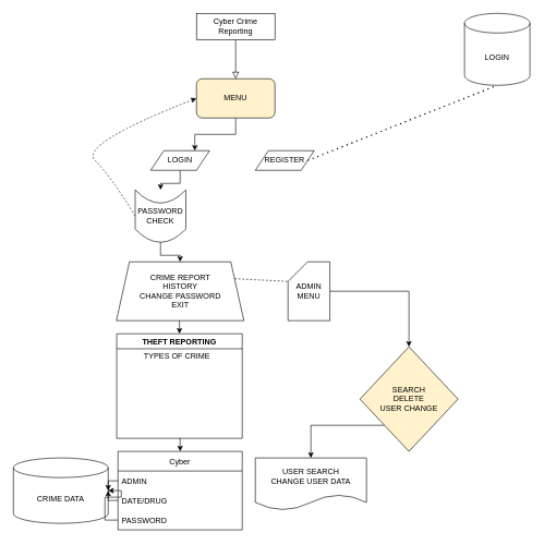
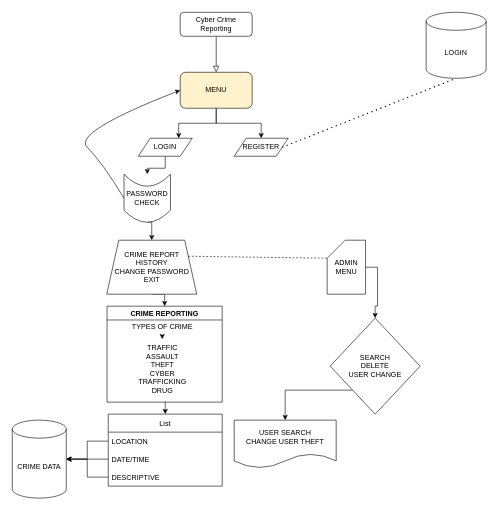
- <mxCell id="3" value="Cyber Crime Reporting" style="whiteSpace=wrap;html=1;fontSize=12;glass=0;strokeWidth=1;shadow=0;rounded=0;" parent="1" vertex="1"><mxGeometry x="300" y="20" width="120" height="40" as="geometry" /></mxCell>
+ <mxCell id="3" value="Cyber Crime Reporting" style="rounded=1;whiteSpace=wrap;html=1;fontSize=12;glass=0;strokeWidth=1;shadow=0;" parent="1" vertex="1"><mxGeometry x="300" y="20" width="120" height="40" as="geometry" /></mxCell>
+ <mxCell id="5" style="edgeStyle=orthogonalEdgeStyle;rounded=0;orthogonalLoop=1;jettySize=auto;html=1;exitX=0.5;exitY=1;exitDx=0;exitDy=0;entryX=0.5;entryY=0;entryDx=0;entryDy=0;" edge="1" parent="1" source="6" target="10"><mxGeometry relative="1" as="geometry" /></mxCell>
- <mxCell id="14" value="" style="curved=1;endArrow=classic;html=1;rounded=0;entryX=0;entryY=0.5;entryDx=0;entryDy=0;exitX=0.5;exitY=0;exitDx=0;exitDy=0;dashed=1;" edge="1" parent="1" source="13" target="6"><mxGeometry width="50" height="50" relative="1" as="geometry"><mxPoint x="120" y="270" as="sourcePoint" /><mxPoint x="170" y="220" as="targetPoint" /><Array as="points"><mxPoint x="170" y="270" /><mxPoint x="120" y="220" /></Array></mxGeometry></mxCell>
+ <mxCell id="14" value="" style="curved=1;endArrow=classic;html=1;rounded=0;entryX=0;entryY=0.5;entryDx=0;entryDy=0;exitX=0.5;exitY=0;exitDx=0;exitDy=0;" edge="1" parent="1" source="13" target="6"><mxGeometry width="50" height="50" relative="1" as="geometry"><mxPoint x="120" y="270" as="sourcePoint" /><mxPoint x="170" y="220" as="targetPoint" /><Array as="points"><mxPoint x="170" y="270" /><mxPoint x="120" y="220" /></Array></mxGeometry></mxCell>
- <mxCell id="16" value="CRIME REPORT&lt;br&gt;HISTORY&lt;br&gt;CHANGE PASSWORD&lt;br&gt;EXIT" style="shape=trapezoid;perimeter=trapezoidPerimeter;whiteSpace=wrap;html=1;fixedSize=1;" vertex="1" parent="1"><mxGeometry x="177.5" y="400" width="195" height="90" as="geometry" /></mxCell>
+ <mxCell id="16" value="CRIME REPORT&lt;br&gt;HISTORY&lt;br&gt;CHANGE PASSWORD&lt;br&gt;EXIT" style="shape=trapezoid;perimeter=trapezoidPerimeter;whiteSpace=wrap;html=1;fixedSize=1;" vertex="1" parent="1"><mxGeometry x="177.5" y="400" width="150" height="90" as="geometry" /></mxCell>
- <mxCell id="18" value="ADMIN&lt;br&gt;MENU" style="shape=card;whiteSpace=wrap;html=1;" vertex="1" parent="1"><mxGeometry x="440" y="400" width="64" height="90" as="geometry" /></mxCell>
+ <mxCell id="18" value="ADMIN&lt;br&gt;MENU" style="shape=card;whiteSpace=wrap;html=1;" vertex="1" parent="1"><mxGeometry x="545" y="400" width="64" height="90" as="geometry" /></mxCell>
- <mxCell id="21" value="THEFT REPORTING" style="swimlane;" vertex="1" parent="1"><mxGeometry x="178" y="510" width="192" height="160" as="geometry" /></mxCell>
+ <mxCell id="21" value="CRIME REPORTING" style="swimlane;" vertex="1" parent="1"><mxGeometry x="178" y="510" width="192" height="160" as="geometry" /></mxCell>
+ <mxCell id="24" value="" style="endArrow=classic;html=1;rounded=0;" edge="1" parent="21" source="22" target="23"><mxGeometry width="50" height="50" relative="1" as="geometry"><mxPoint x="182" y="40" as="sourcePoint" /><mxPoint x="91" y="70" as="targetPoint" /></mxGeometry></mxCell>
- <mxCell id="31" value="SEARCH&lt;br&gt;DELETE&lt;br&gt;USER CHANGE" style="rhombus;whiteSpace=wrap;html=1;fillColor=#fff2cc;" vertex="1" parent="1"><mxGeometry x="550" y="530" width="150" height="160" as="geometry" /></mxCell>
+ <mxCell id="31" value="SEARCH&lt;br&gt;DELETE&lt;br&gt;USER CHANGE" style="rhombus;whiteSpace=wrap;html=1;" vertex="1" parent="1"><mxGeometry x="550" y="530" width="150" height="160" as="geometry" /></mxCell>
+ <mxCell id="23" value="TRAFFIC&lt;br&gt;ASSAULT&lt;br&gt;THEFT&lt;br&gt;CYBER&lt;br&gt;TRAFFICKING&lt;br&gt;DRUG" style="text;html=1;align=center;verticalAlign=middle;resizable=0;points=[];autosize=1;strokeColor=none;fillColor=none;" vertex="1" parent="21"><mxGeometry x="42" y="55" width="100" height="100" as="geometry" /></mxCell>
- <mxCell id="26" value="Cyber" style="swimlane;fontStyle=0;childLayout=stackLayout;horizontal=1;startSize=30;horizontalStack=0;resizeParent=1;resizeParentMax=0;resizeLast=0;collapsible=1;marginBottom=0;" vertex="1" parent="1"><mxGeometry x="180" y="690" width="190" height="120" as="geometry" /></mxCell>
+ <mxCell id="26" value="List" style="swimlane;fontStyle=0;childLayout=stackLayout;horizontal=1;startSize=30;horizontalStack=0;resizeParent=1;resizeParentMax=0;resizeLast=0;collapsible=1;marginBottom=0;" vertex="1" parent="1"><mxGeometry x="180" y="690" width="190" height="120" as="geometry" /></mxCell>
- <mxCell id="36" value="USER SEARCH&lt;br&gt;CHANGE USER DATA" style="shape=document;whiteSpace=wrap;html=1;boundedLbl=1;" vertex="1" parent="1"><mxGeometry x="390" y="700" width="170" height="80" as="geometry" /></mxCell>
+ <mxCell id="36" value="USER SEARCH&lt;br&gt;CHANGE USER THEFT" style="shape=document;whiteSpace=wrap;html=1;boundedLbl=1;" vertex="1" parent="1"><mxGeometry x="390" y="700" width="170" height="80" as="geometry" /></mxCell>
- <mxCell id="27" value="ADMIN" style="text;strokeColor=none;fillColor=none;align=left;verticalAlign=middle;spacingLeft=4;spacingRight=4;overflow=hidden;points=[[0,0.5],[1,0.5]];portConstraint=eastwest;rotatable=0;" vertex="1" parent="26"><mxGeometry y="30" width="190" height="30" as="geometry" /></mxCell>
+ <mxCell id="27" value="LOCATION" style="text;strokeColor=none;fillColor=none;align=left;verticalAlign=middle;spacingLeft=4;spacingRight=4;overflow=hidden;points=[[0,0.5],[1,0.5]];portConstraint=eastwest;rotatable=0;" vertex="1" parent="26"><mxGeometry y="30" width="190" height="30" as="geometry" /></mxCell>
- <mxCell id="32" value="CRIME DATA" style="shape=cylinder3;whiteSpace=wrap;html=1;boundedLbl=1;backgroundOutline=1;size=15;" vertex="1" parent="1"><mxGeometry x="20" y="700" width="145" height="100" as="geometry" /></mxCell>
+ <mxCell id="32" value="CRIME DATA" style="shape=cylinder3;whiteSpace=wrap;html=1;boundedLbl=1;backgroundOutline=1;size=15;" vertex="1" parent="1"><mxGeometry x="20" y="700" width="90" height="130" as="geometry" /></mxCell>
- <mxCell id="28" value="DATE/DRUG" style="text;strokeColor=none;fillColor=none;align=left;verticalAlign=middle;spacingLeft=4;spacingRight=4;overflow=hidden;points=[[0,0.5],[1,0.5]];portConstraint=eastwest;rotatable=0;" vertex="1" parent="26"><mxGeometry y="60" width="190" height="30" as="geometry" /></mxCell>
+ <mxCell id="28" value="DATE/TIME" style="text;strokeColor=none;fillColor=none;align=left;verticalAlign=middle;spacingLeft=4;spacingRight=4;overflow=hidden;points=[[0,0.5],[1,0.5]];portConstraint=eastwest;rotatable=0;" vertex="1" parent="26"><mxGeometry y="60" width="190" height="30" as="geometry" /></mxCell>
- <mxCell id="29" value="PASSWORD" style="text;strokeColor=none;fillColor=none;align=left;verticalAlign=middle;spacingLeft=4;spacingRight=4;overflow=hidden;points=[[0,0.5],[1,0.5]];portConstraint=eastwest;rotatable=0;" vertex="1" parent="26"><mxGeometry y="90" width="190" height="30" as="geometry" /></mxCell>
+ <mxCell id="29" value="DESCRIPTIVE" style="text;strokeColor=none;fillColor=none;align=left;verticalAlign=middle;spacingLeft=4;spacingRight=4;overflow=hidden;points=[[0,0.5],[1,0.5]];portConstraint=eastwest;rotatable=0;" vertex="1" parent="26"><mxGeometry y="90" width="190" height="30" as="geometry" /></mxCell>
